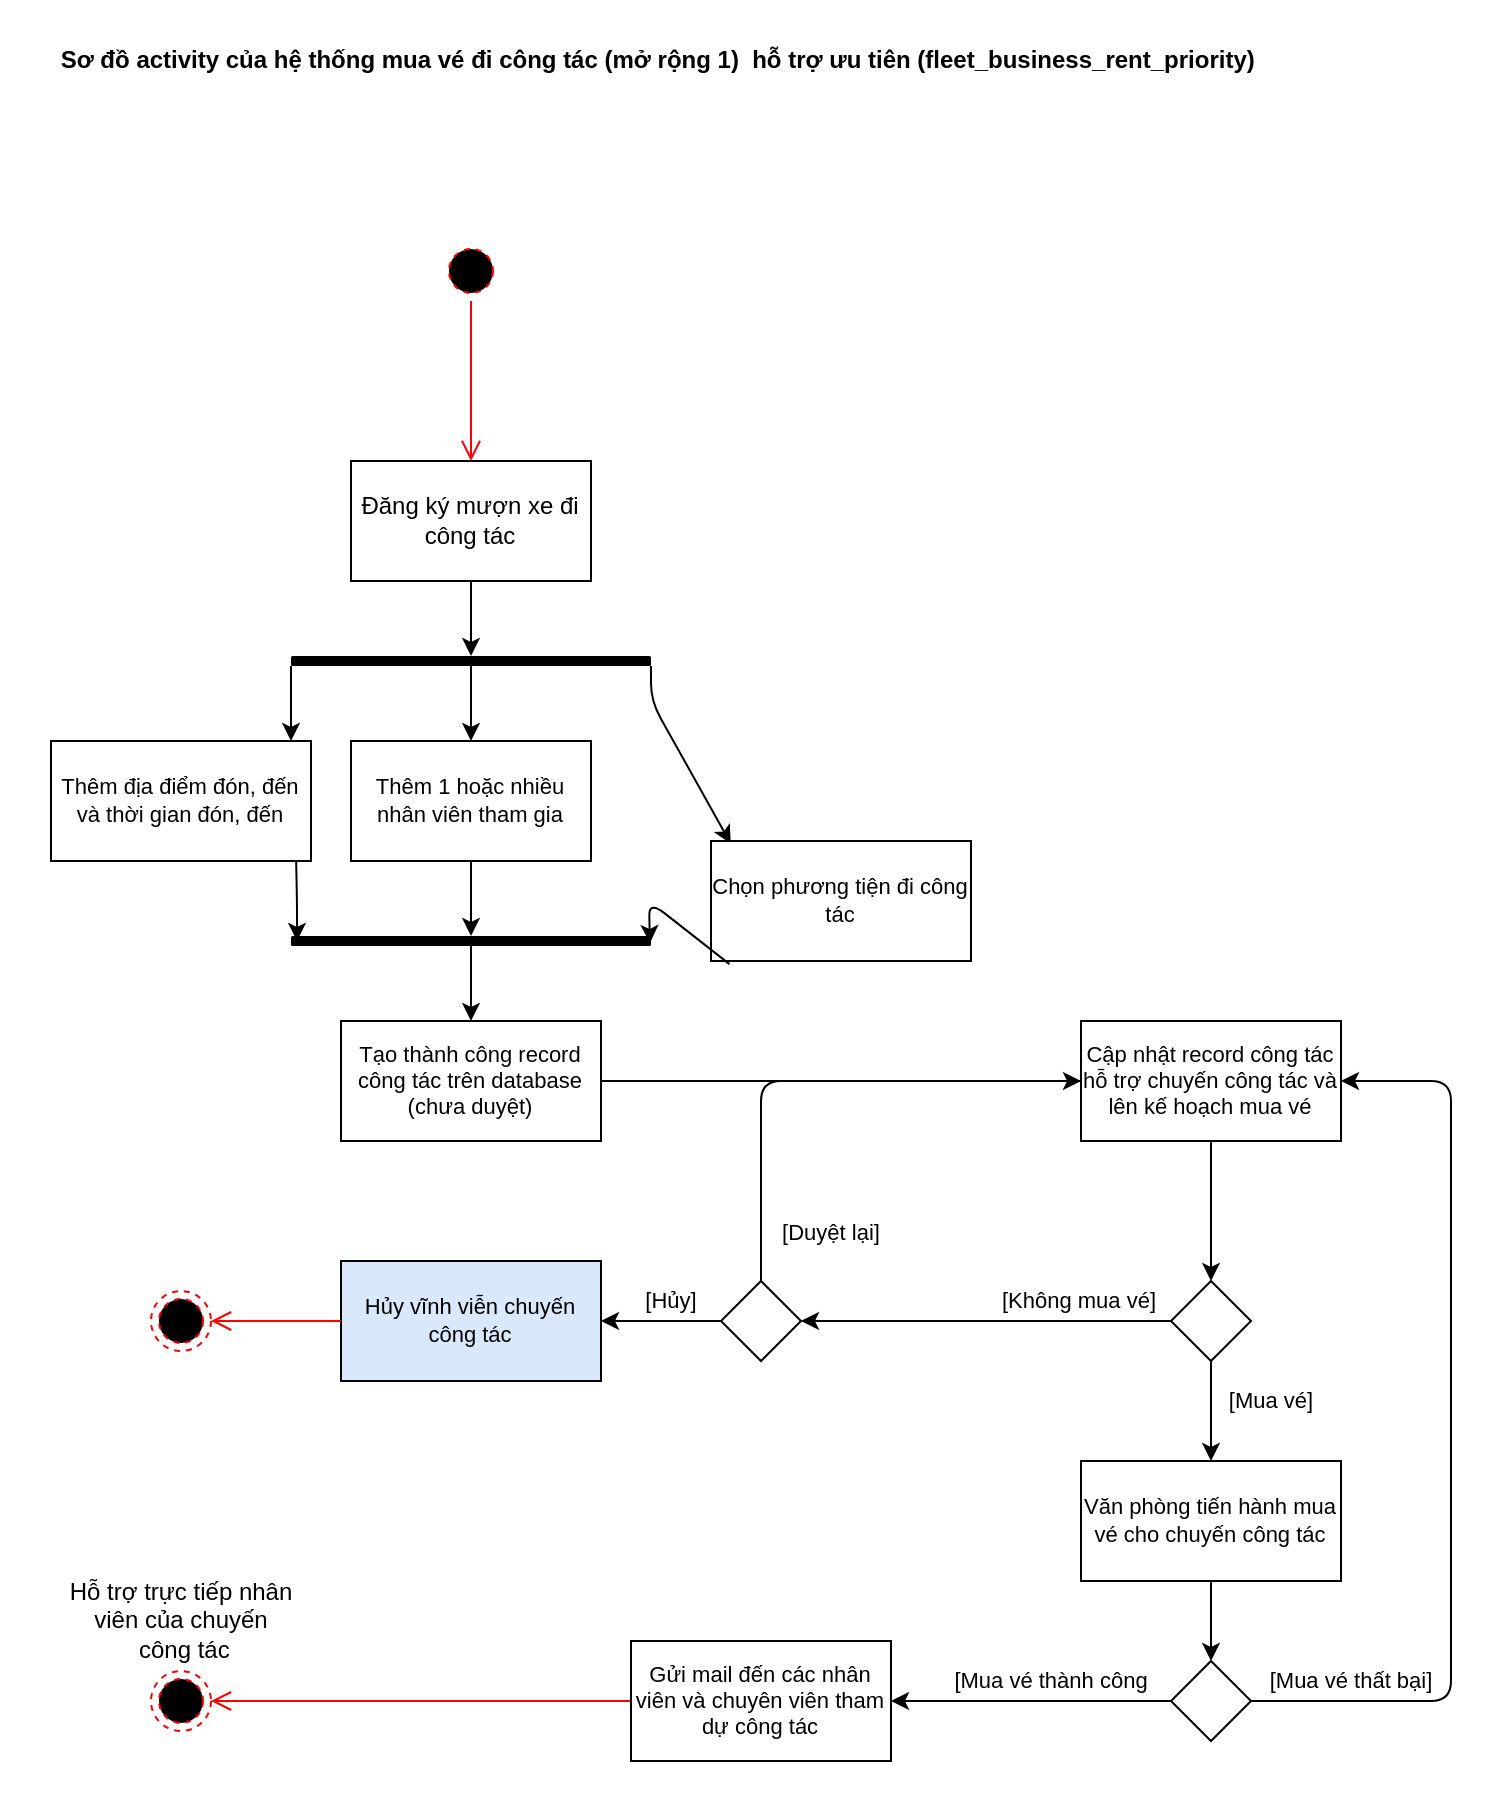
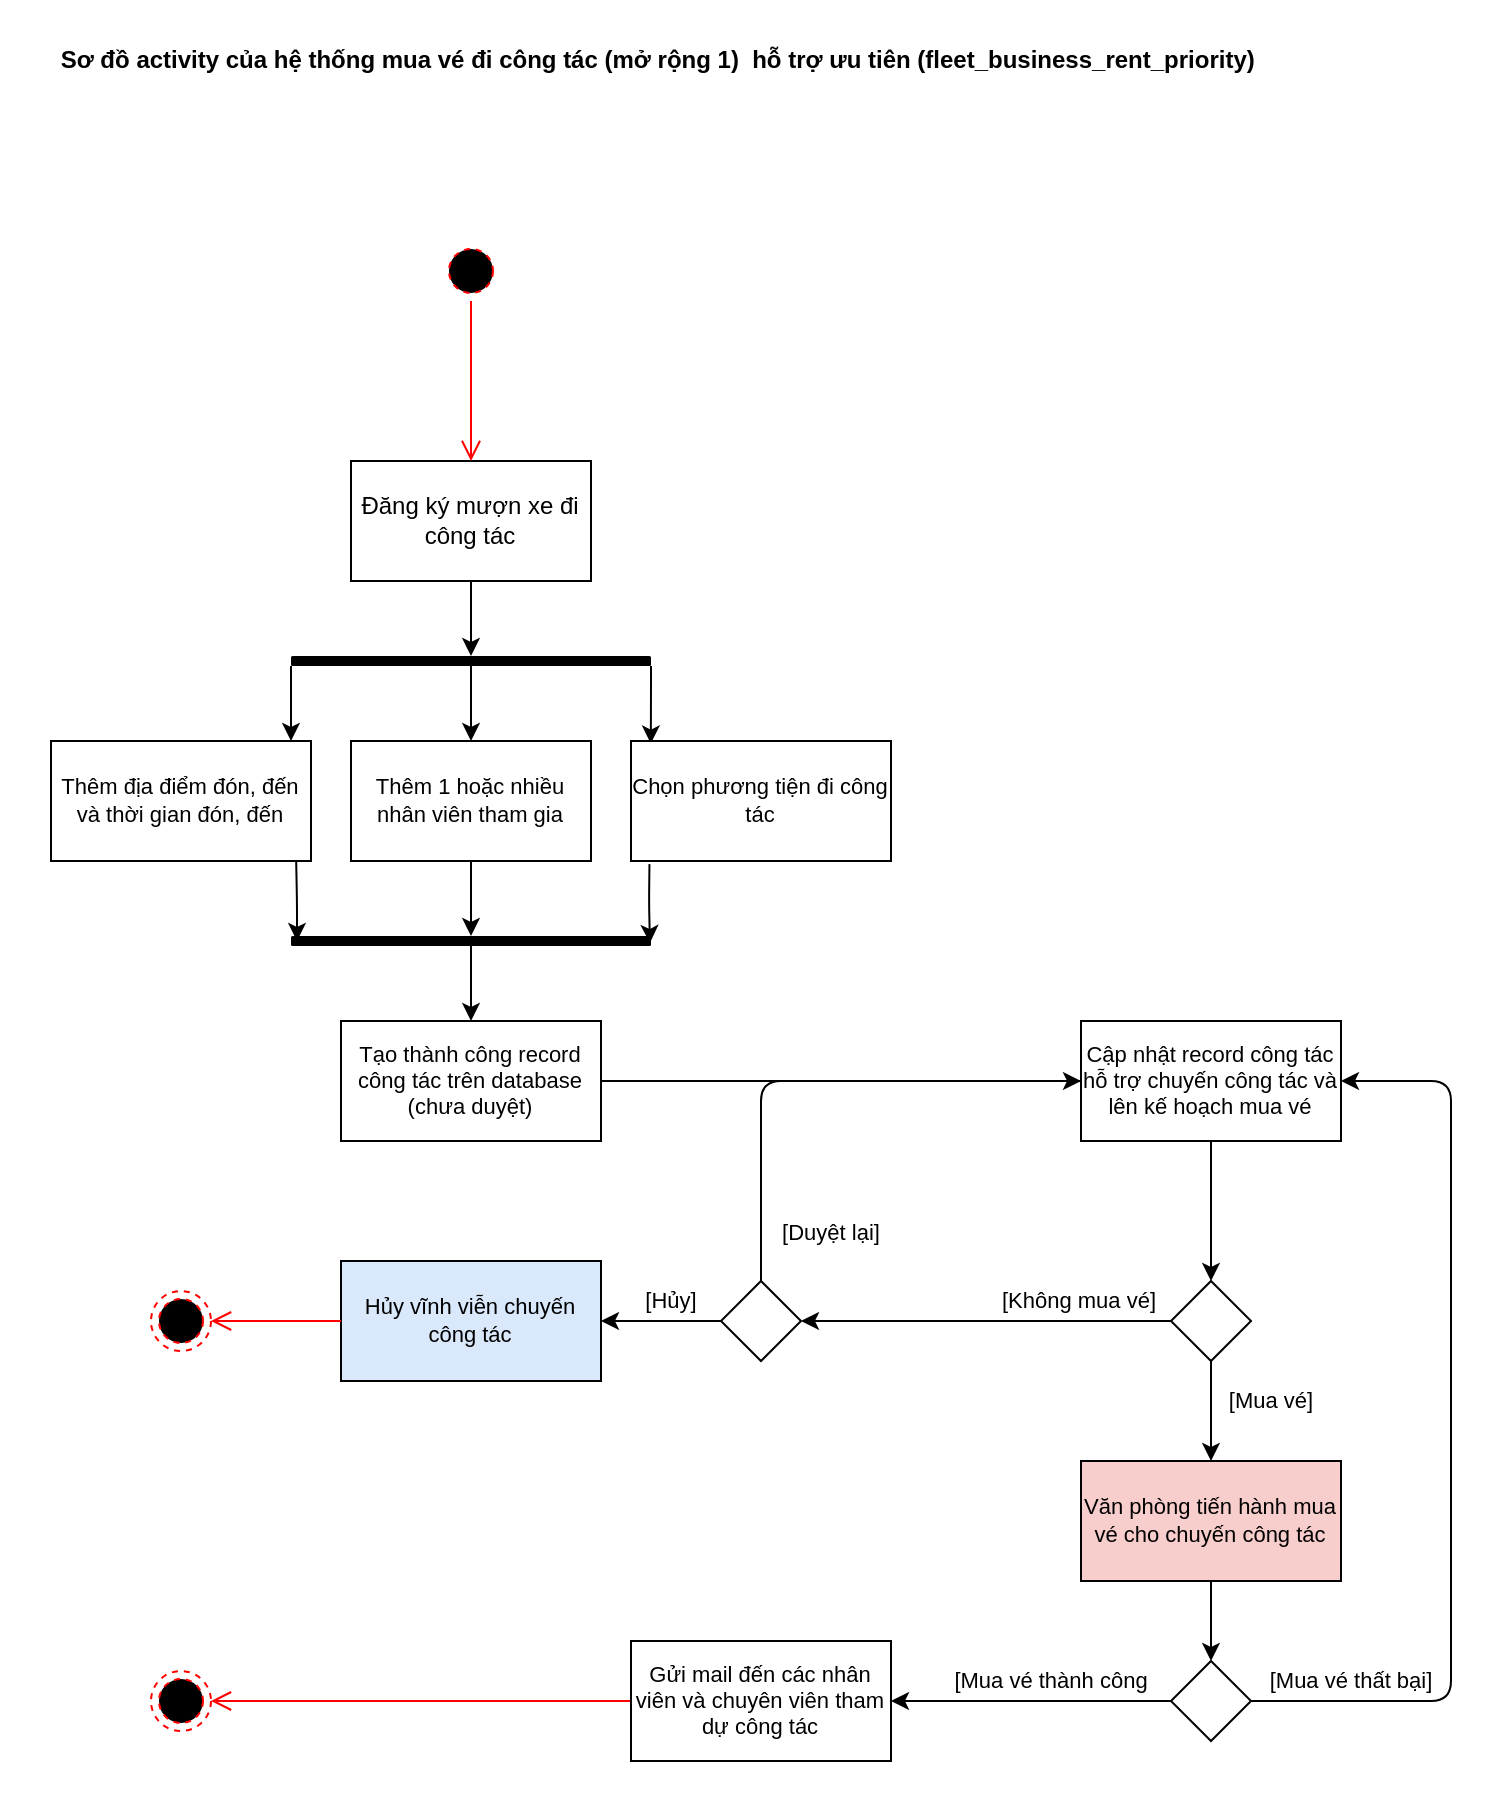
- <mxCell id="12" value="Chọn phương tiện đi công tác" style="whiteSpace=wrap;html=1;rounded=0;fontSize=11;" parent="1" vertex="1"><mxGeometry x="355" y="420" width="130" height="60" as="geometry" /></mxCell>
+ <mxCell id="12" value="Chọn phương tiện đi công tác" style="whiteSpace=wrap;html=1;rounded=0;fontSize=11;" parent="1" vertex="1"><mxGeometry x="315" y="370" width="130" height="60" as="geometry" /></mxCell>
- <mxCell id="36" value="Văn phòng tiến hành mua vé cho chuyến công tác" style="whiteSpace=wrap;html=1;rounded=0;fontSize=11;" parent="1" vertex="1"><mxGeometry x="540" y="730" width="130" height="60" as="geometry" /></mxCell>
+ <mxCell id="36" value="Văn phòng tiến hành mua vé cho chuyến công tác" style="whiteSpace=wrap;html=1;rounded=0;fontSize=11;fillColor=#f8cecc;" parent="1" vertex="1"><mxGeometry x="540" y="730" width="130" height="60" as="geometry" /></mxCell>
- <mxCell id="29" value="&lt;span&gt;Hỗ trợ trực tiếp nhân&lt;br&gt;viên của chuyến&lt;br&gt;&amp;nbsp;công tác&lt;/span&gt;" style="text;html=1;align=center;verticalAlign=middle;resizable=0;points=[];autosize=1;strokeColor=none;fillColor=none;" parent="1" vertex="1"><mxGeometry x="25" y="785" width="130" height="50" as="geometry" /></mxCell>
